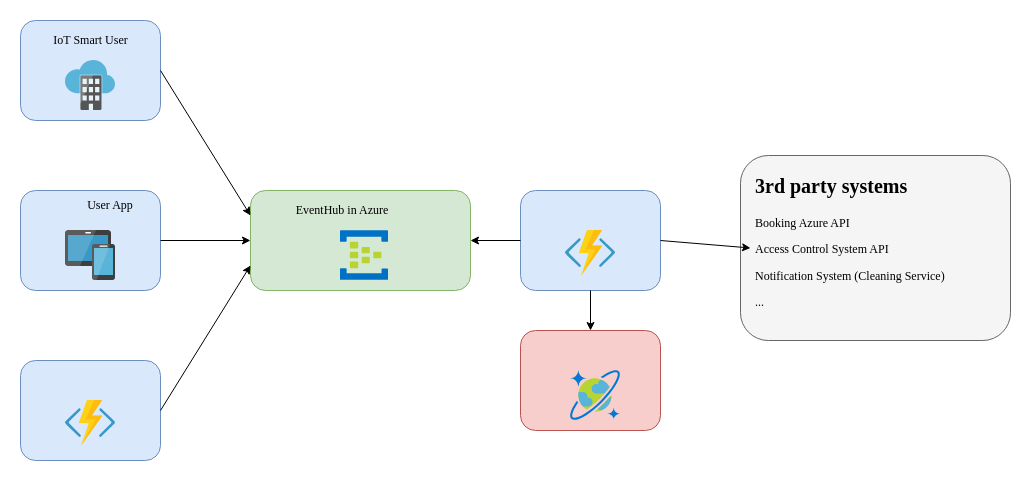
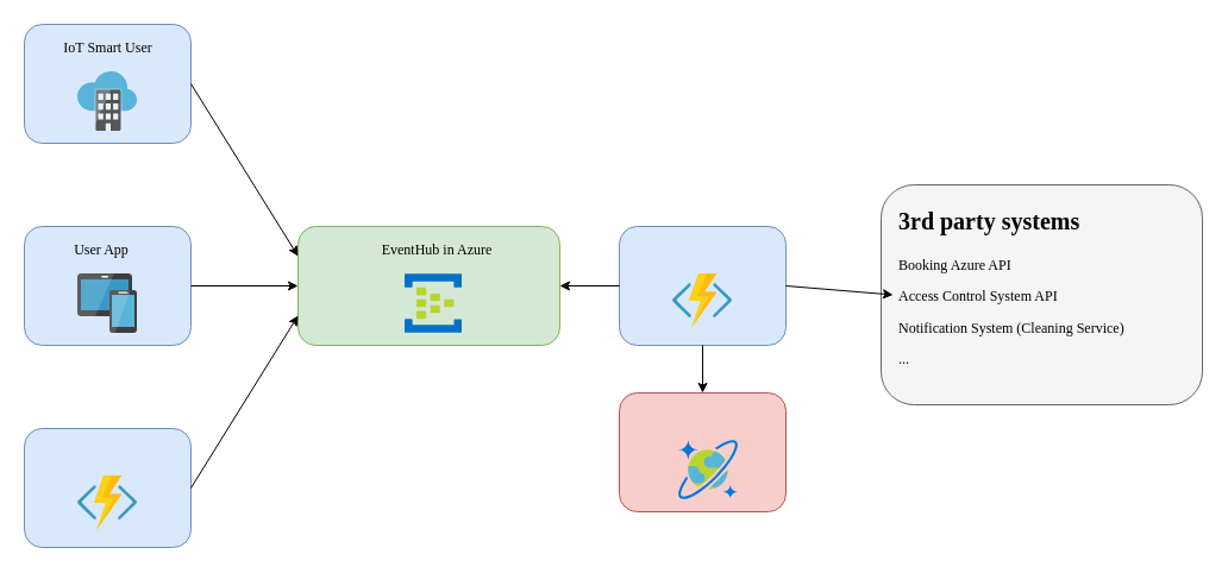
- <mxCell id="12" value="User App" style="text;html=1;strokeColor=none;fillColor=none;align=center;verticalAlign=middle;whiteSpace=wrap;rounded=0;fontFamily=Verdana;" vertex="1" parent="1"><mxGeometry x="70" y="195" width="80" height="20" as="geometry" /></mxCell>
+ <mxCell id="12" value="User App" style="text;html=1;strokeColor=none;fillColor=none;align=center;verticalAlign=middle;whiteSpace=wrap;rounded=0;fontFamily=Verdana;" vertex="1" parent="1"><mxGeometry x="45" y="200" width="80" height="20" as="geometry" /></mxCell>
- <mxCell id="14" value="EventHub in Azure" style="text;html=1;strokeColor=none;fillColor=none;align=center;verticalAlign=middle;whiteSpace=wrap;rounded=0;fontFamily=Verdana;" vertex="1" parent="1"><mxGeometry x="279" y="200" width="126" height="20" as="geometry" /></mxCell>
+ <mxCell id="14" value="EventHub in Azure" style="text;html=1;strokeColor=none;fillColor=none;align=center;verticalAlign=middle;whiteSpace=wrap;rounded=0;fontFamily=Verdana;" vertex="1" parent="1"><mxGeometry x="304" y="200" width="126" height="20" as="geometry" /></mxCell>
